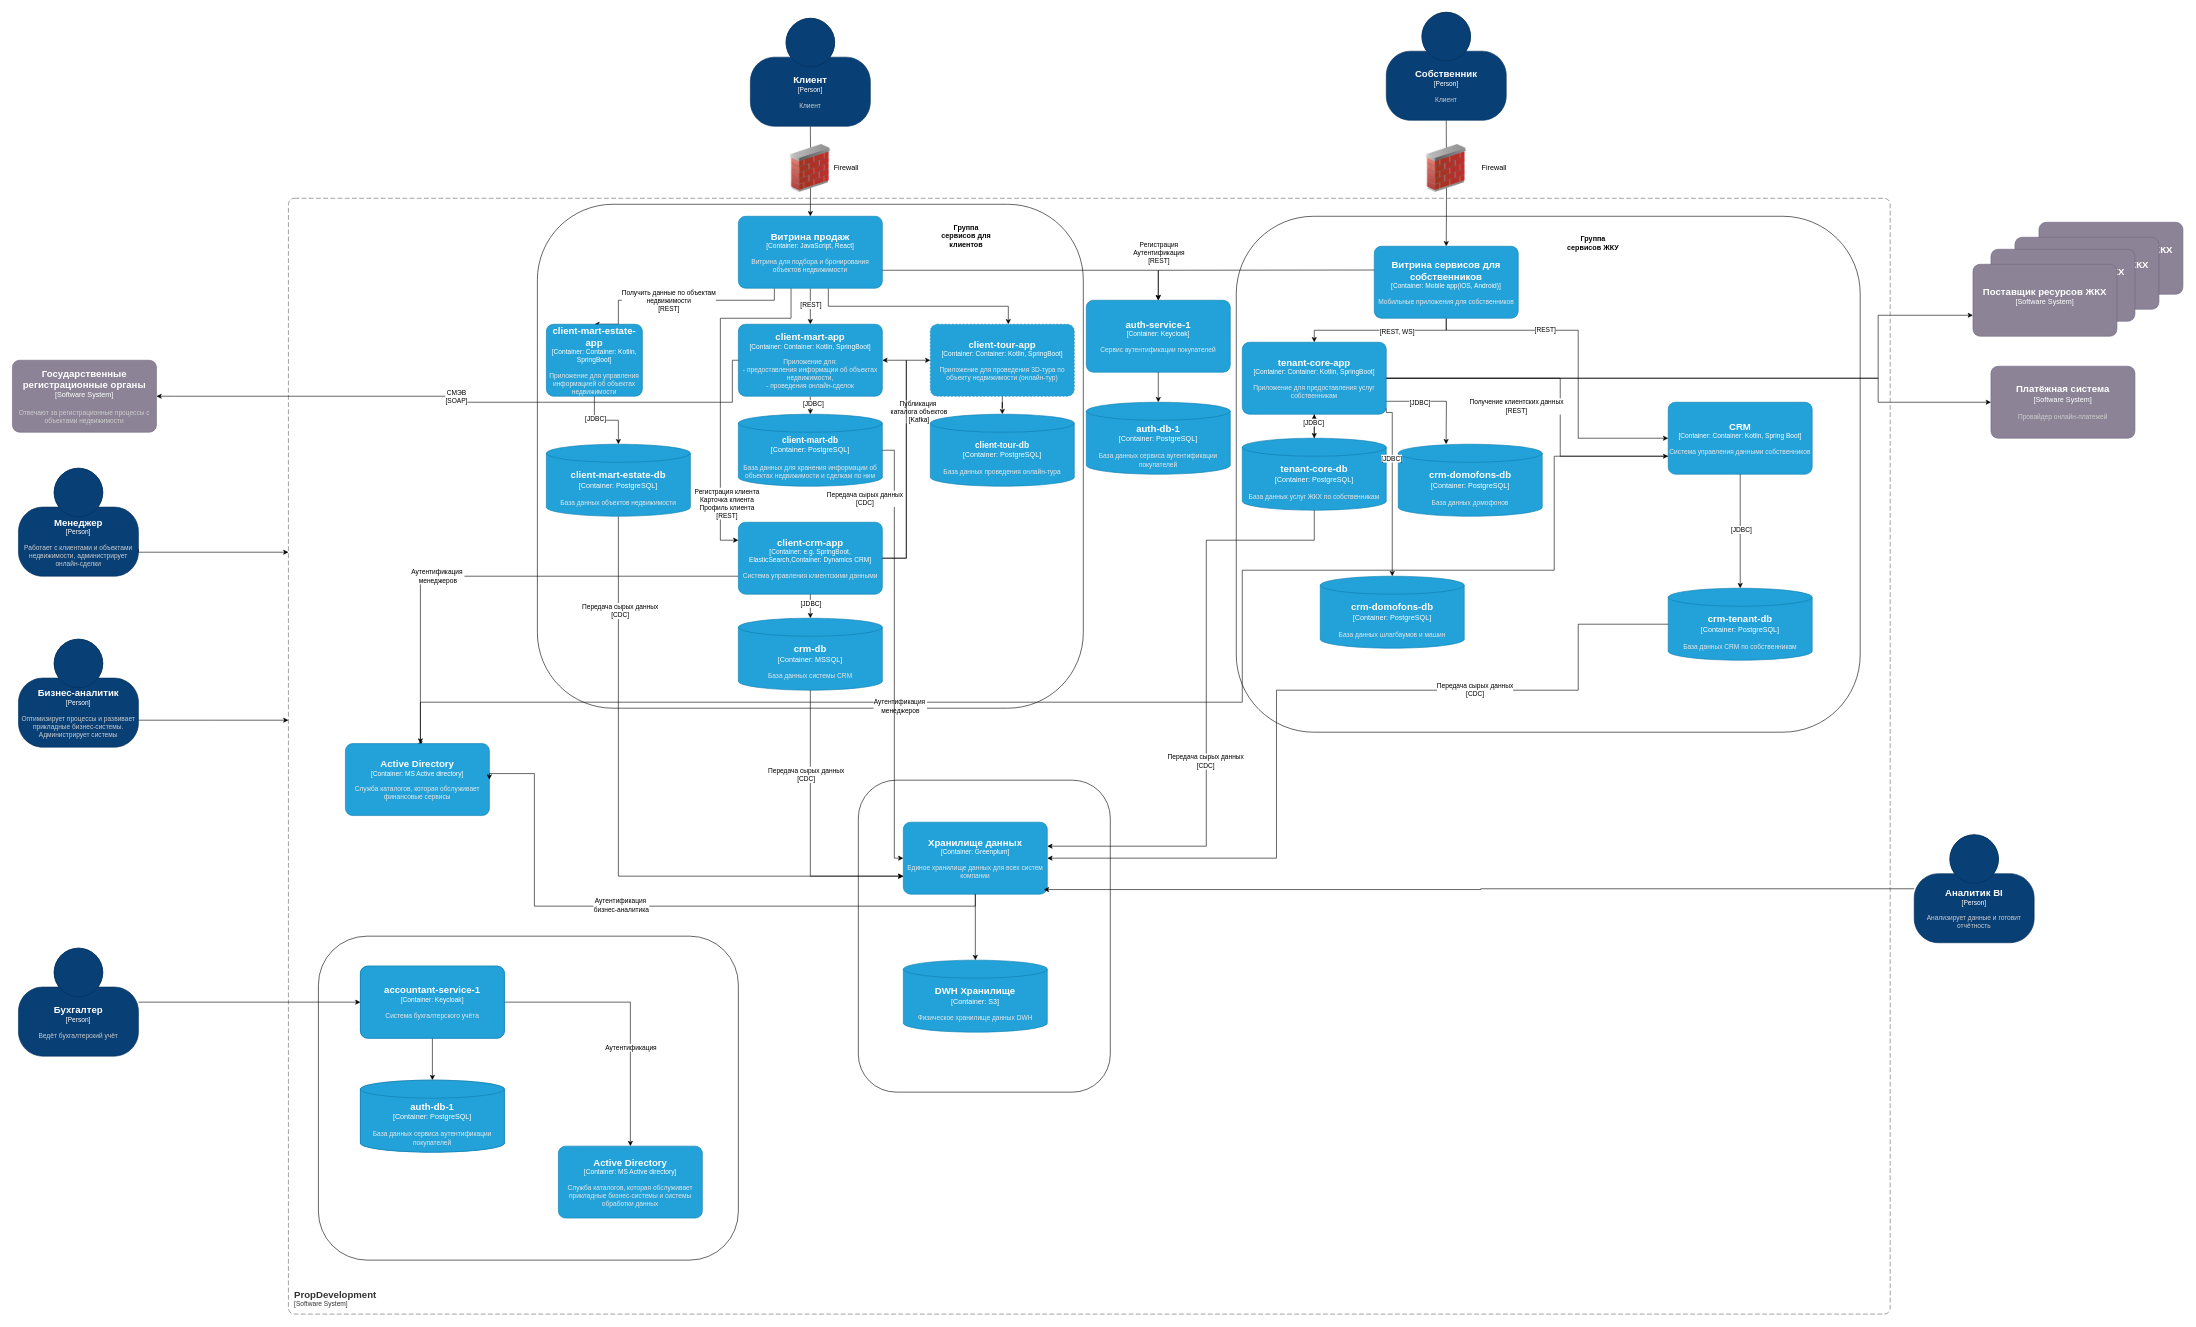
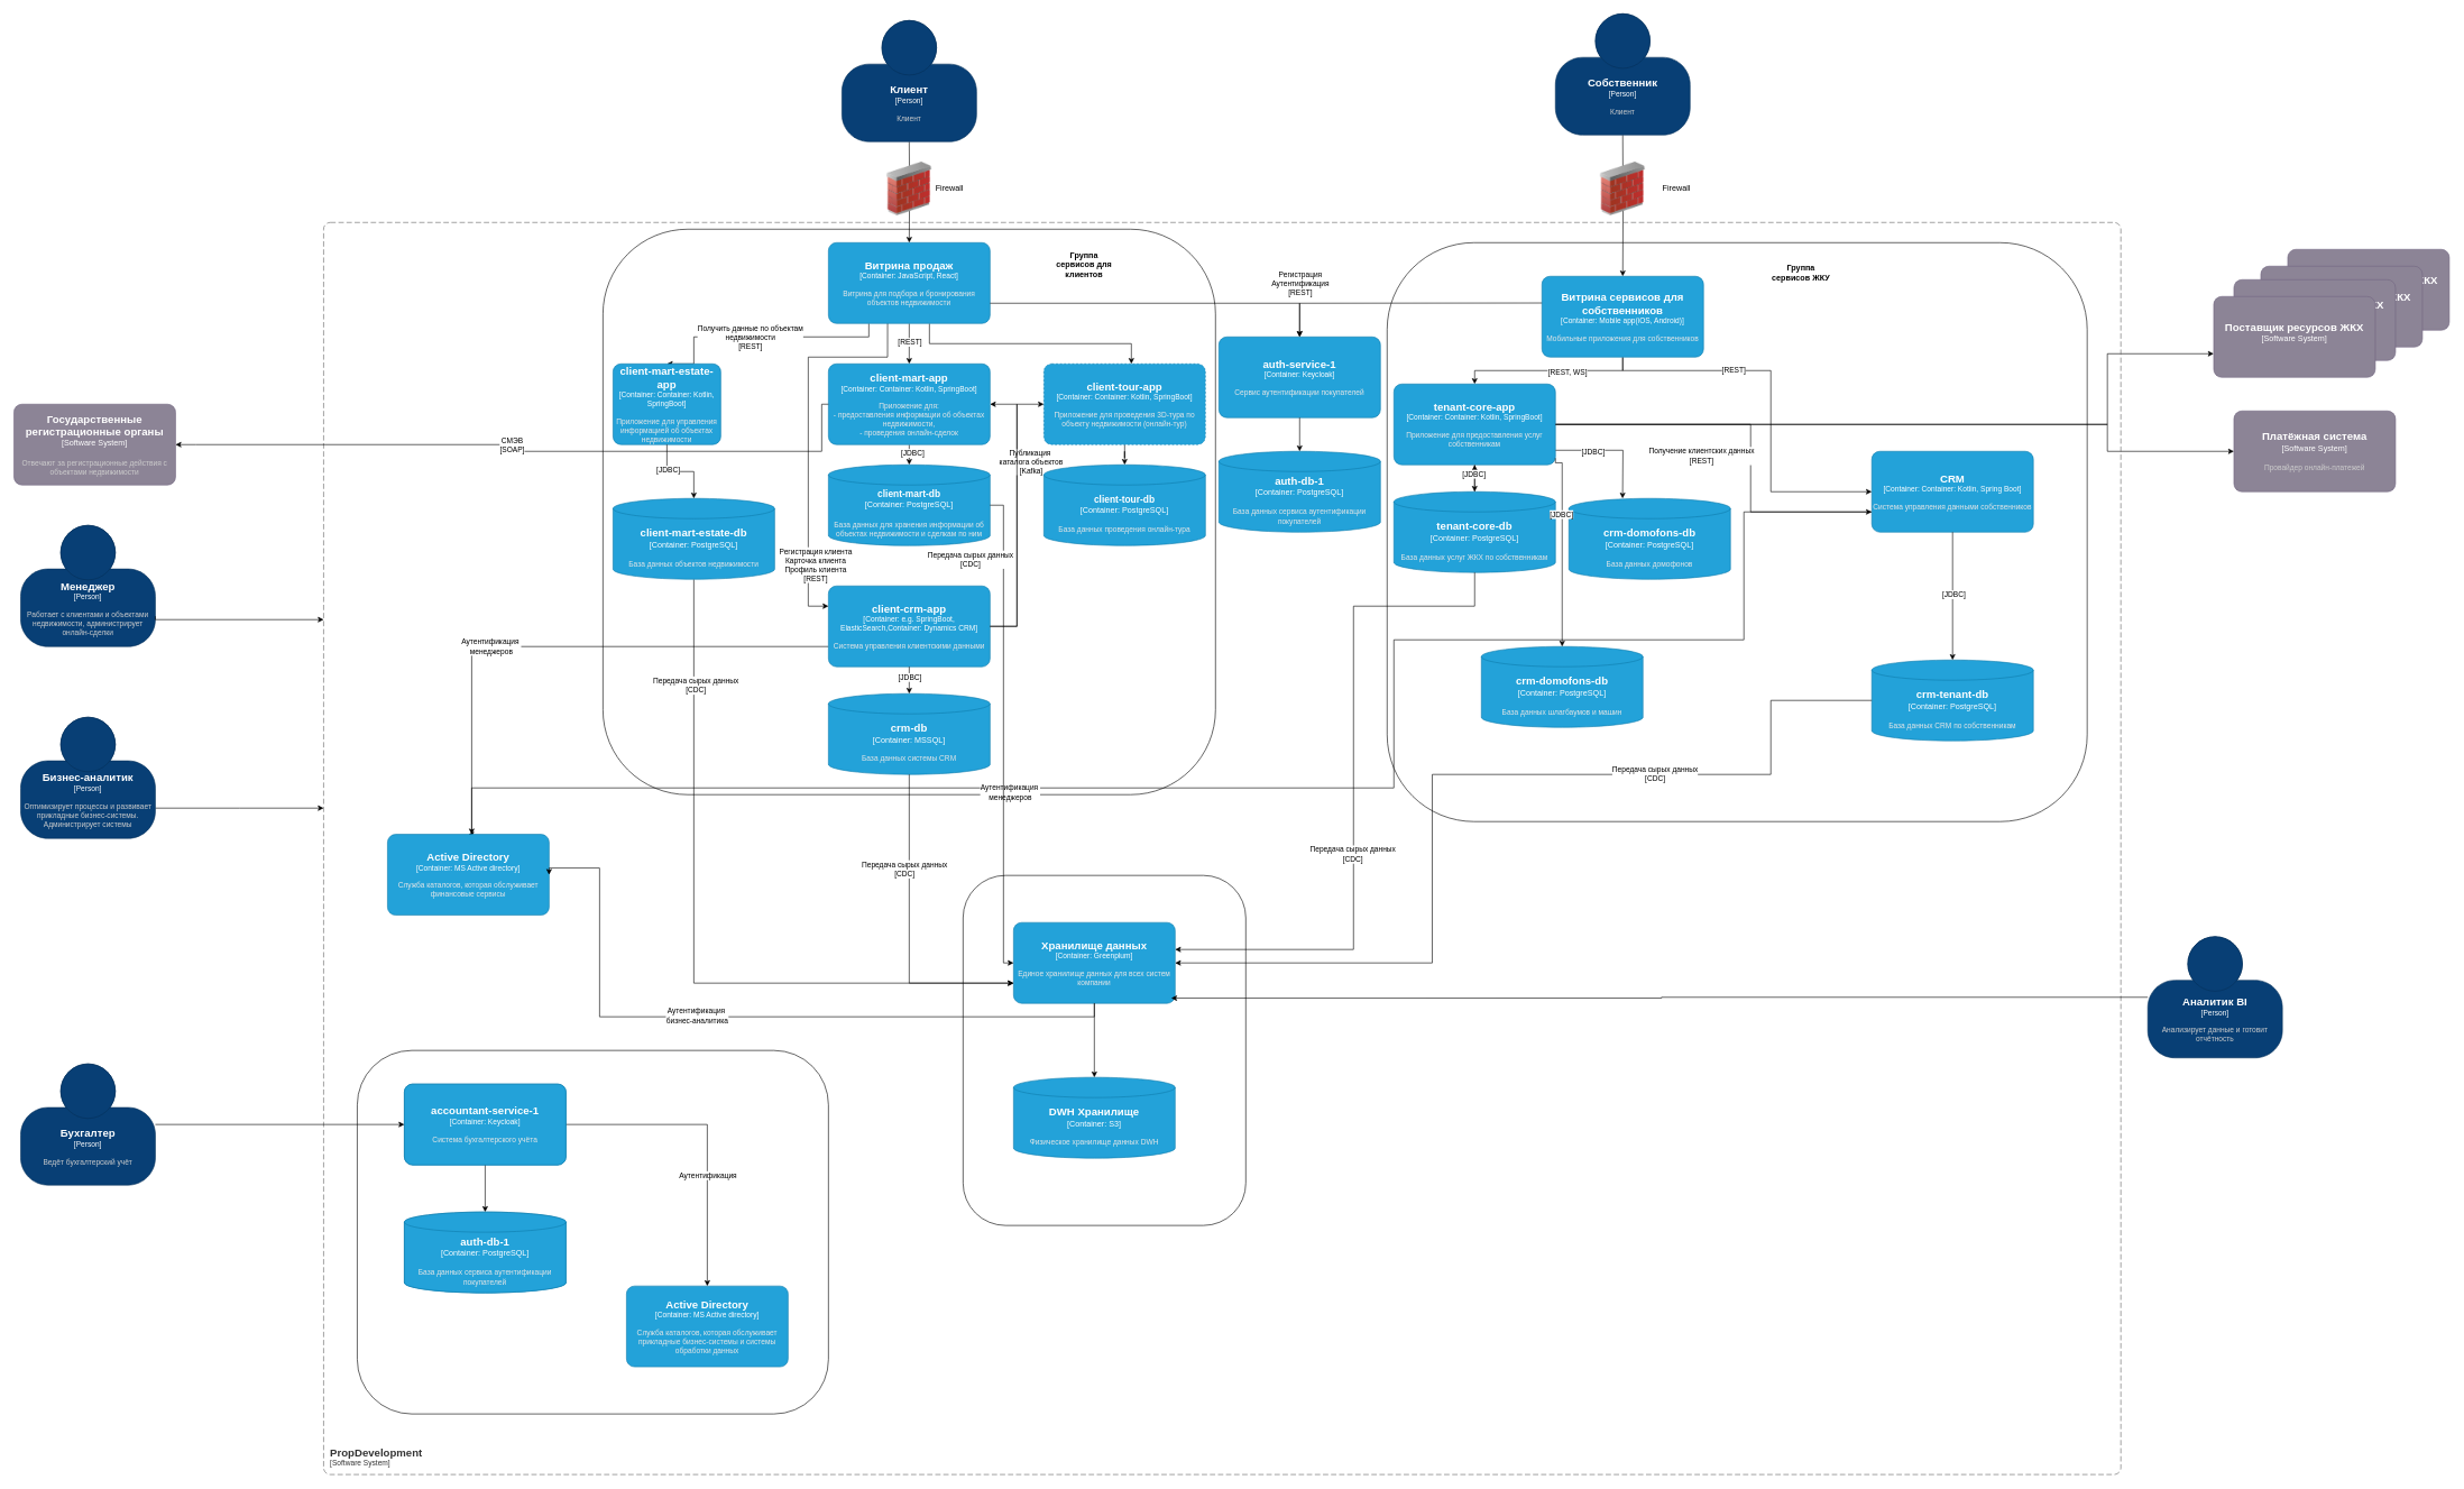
- <mxCell id="95" value="&lt;b&gt;Группа сервисов&amp;nbsp;&lt;/b&gt;&lt;b style=&quot;background-color: initial;&quot;&gt;ЖКУ&lt;/b&gt;" style="text;html=1;align=center;verticalAlign=middle;whiteSpace=wrap;rounded=0;" vertex="1" parent="1"><mxGeometry x="2610" y="390" width="90" height="30" as="geometry" /></mxCell>
+ <mxCell id="95" value="&lt;b&gt;Группа сервисов&amp;nbsp;&lt;/b&gt;&lt;b style=&quot;background-color: initial;&quot;&gt;ЖКУ&lt;/b&gt;" style="text;html=1;align=center;verticalAlign=middle;whiteSpace=wrap;rounded=0;" vertex="1" parent="1"><mxGeometry x="2630" y="390" width="90" height="30" as="geometry" /></mxCell>
- <mxCell id="106" value="&lt;font style=&quot;font-size: 16px&quot;&gt;&lt;b&gt;Государственные регистрационные органы&lt;/b&gt;&lt;/font&gt;&lt;div&gt;[Software System]&lt;/div&gt;&lt;br&gt;&lt;div&gt;&lt;font style=&quot;font-size: 11px&quot;&gt;&lt;font color=&quot;#cccccc&quot;&gt;Отвечают за регистрационные процессы с объектами недвижимости&lt;/font&gt;&lt;/div&gt;" style="rounded=1;whiteSpace=wrap;html=1;labelBackgroundColor=none;fillColor=#8C8496;fontColor=#ffffff;align=center;arcSize=10;strokeColor=#736782;metaEdit=1;resizable=0;points=[[0.25,0,0],[0.5,0,0],[0.75,0,0],[1,0.25,0],[1,0.5,0],[1,0.75,0],[0.75,1,0],[0.5,1,0],[0.25,1,0],[0,0.75,0],[0,0.5,0],[0,0.25,0]];" vertex="1" parent="1"><mxGeometry x="20" y="600" width="240" height="120" as="geometry" /></mxCell>
+ <mxCell id="106" value="&lt;font style=&quot;font-size: 16px&quot;&gt;&lt;b&gt;Государственные регистрационные органы&lt;/b&gt;&lt;/font&gt;&lt;div&gt;[Software System]&lt;/div&gt;&lt;br&gt;&lt;div&gt;&lt;font style=&quot;font-size: 11px&quot;&gt;&lt;font color=&quot;#cccccc&quot;&gt;Отвечают за регистрационные действия с объектами недвижимости&lt;/font&gt;&lt;/div&gt;" style="rounded=1;whiteSpace=wrap;html=1;labelBackgroundColor=none;fillColor=#8C8496;fontColor=#ffffff;align=center;arcSize=10;strokeColor=#736782;metaEdit=1;resizable=0;points=[[0.25,0,0],[0.5,0,0],[0.75,0,0],[1,0.25,0],[1,0.5,0],[1,0.75,0],[0.75,1,0],[0.5,1,0],[0.25,1,0],[0,0.75,0],[0,0.5,0],[0,0.25,0]];" vertex="1" parent="1"><mxGeometry x="20" y="600" width="240" height="120" as="geometry" /></mxCell>
